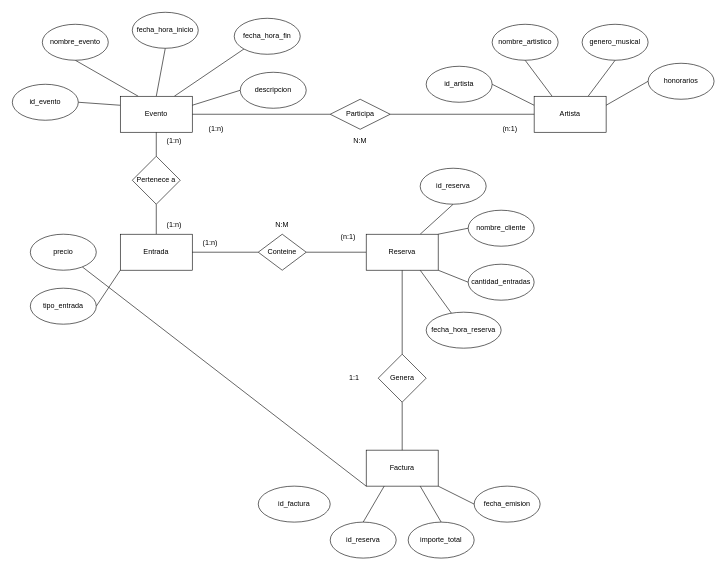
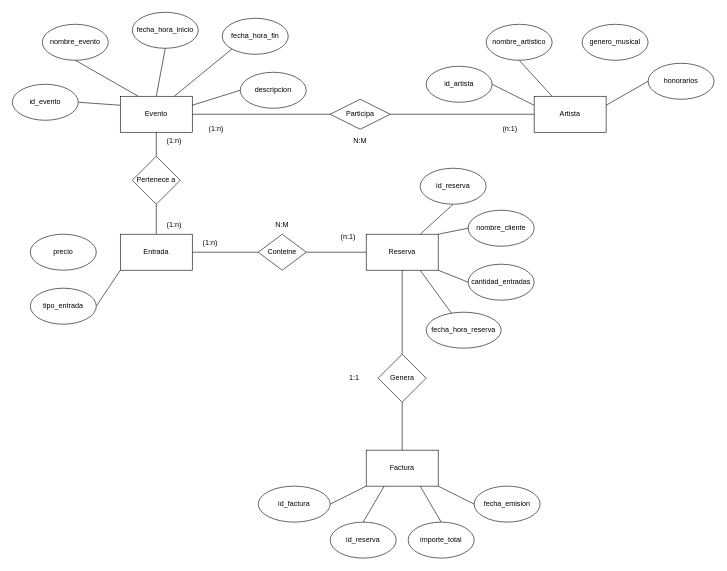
- <mxCell id="32" value="fecha_hora_fin" style="ellipse;whiteSpace=wrap;html=1;" vertex="1" parent="1"><mxGeometry x="390" y="30" width="110" height="60" as="geometry" /></mxCell>
+ <mxCell id="32" value="fecha_hora_fin" style="ellipse;whiteSpace=wrap;html=1;" vertex="1" parent="1"><mxGeometry x="370" y="30" width="110" height="60" as="geometry" /></mxCell>
- <mxCell id="37" value="nombre_artistico" style="ellipse;whiteSpace=wrap;html=1;" vertex="1" parent="1"><mxGeometry x="820" y="40" width="110" height="60" as="geometry" /></mxCell>
+ <mxCell id="37" value="nombre_artistico" style="ellipse;whiteSpace=wrap;html=1;" vertex="1" parent="1"><mxGeometry x="810" y="40" width="110" height="60" as="geometry" /></mxCell>
- <mxCell id="10" style="edgeStyle=none;rounded=0;orthogonalLoop=1;jettySize=auto;html=1;exitX=0.75;exitY=0;exitDx=0;exitDy=0;entryX=0.5;entryY=1;entryDx=0;entryDy=0;endArrow=none;startFill=0;" edge="1" parent="1" source="13" target="38"><mxGeometry relative="1" as="geometry" /></mxCell>
- <mxCell id="27" style="edgeStyle=none;rounded=0;orthogonalLoop=1;jettySize=auto;html=1;exitX=0;exitY=1;exitDx=0;exitDy=0;endArrow=none;startFill=0;" edge="1" parent="1" source="28" target="47"><mxGeometry relative="1" as="geometry" /></mxCell>
+ <mxCell id="27" style="edgeStyle=none;rounded=0;orthogonalLoop=1;jettySize=auto;html=1;exitX=0;exitY=1;exitDx=0;exitDy=0;entryX=1;entryY=0.5;entryDx=0;entryDy=0;endArrow=none;startFill=0;" edge="1" parent="1" source="28" target="61"><mxGeometry relative="1" as="geometry" /></mxCell>
